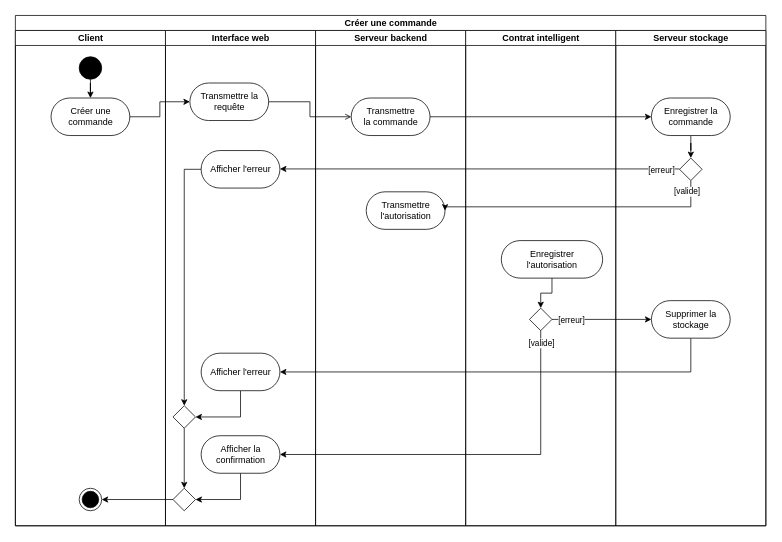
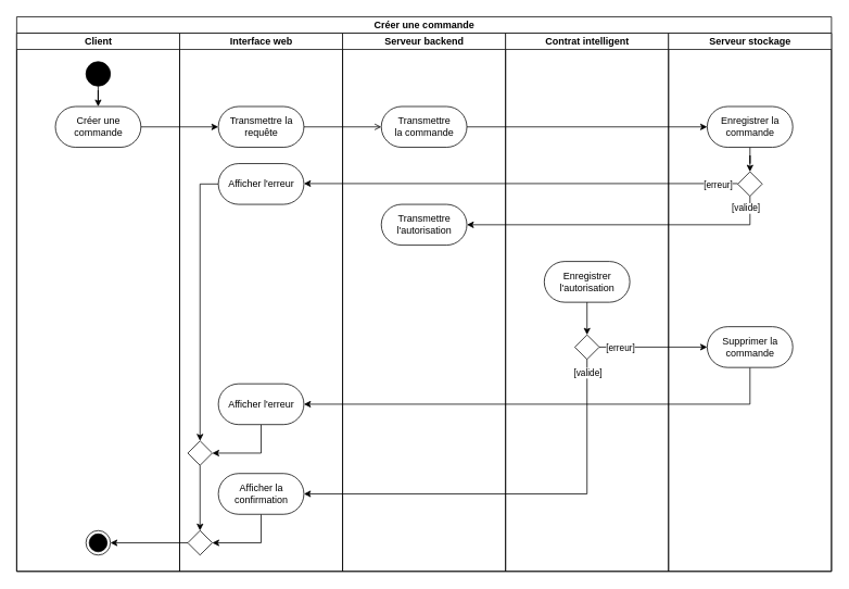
- <mxCell id="18" value="Transmettre la&lt;br&gt;requête" style="html=1;dashed=0;whitespace=wrap;shape=mxgraph.dfd.start" vertex="1" parent="8"><mxGeometry x="32.5" y="70" width="105" height="50" as="geometry" /></mxCell>
+ <mxCell id="18" value="Transmettre la&lt;br&gt;requête" style="html=1;dashed=0;whitespace=wrap;shape=mxgraph.dfd.start" vertex="1" parent="8"><mxGeometry x="47.5" y="90" width="105" height="50" as="geometry" /></mxCell>
- <mxCell id="21" value="Transmettre &lt;br&gt;l'autorisation" style="html=1;dashed=0;whitespace=wrap;shape=mxgraph.dfd.start" parent="19" vertex="1"><mxGeometry x="67.5" y="215" width="105" height="50" as="geometry" /></mxCell>
+ <mxCell id="21" value="Transmettre &lt;br&gt;l'autorisation" style="html=1;dashed=0;whitespace=wrap;shape=mxgraph.dfd.start" parent="19" vertex="1"><mxGeometry x="47.5" y="210" width="105" height="50" as="geometry" /></mxCell>
- <mxCell id="23" value="Enregistrer&lt;br&gt;l'autorisation" style="html=1;dashed=0;whitespace=wrap;shape=mxgraph.dfd.start" parent="22" vertex="1"><mxGeometry x="47.5" y="280" width="135" height="50" as="geometry" /></mxCell>
+ <mxCell id="23" value="Enregistrer&lt;br&gt;l'autorisation" style="html=1;dashed=0;whitespace=wrap;shape=mxgraph.dfd.start" parent="22" vertex="1"><mxGeometry x="47.5" y="280" width="105" height="50" as="geometry" /></mxCell>
- <mxCell id="38" value="Supprimer la&lt;br&gt;stockage" style="html=1;dashed=0;whitespace=wrap;shape=mxgraph.dfd.start" parent="36" vertex="1"><mxGeometry x="47.5" y="360" width="105" height="50" as="geometry" /></mxCell>
+ <mxCell id="38" value="Supprimer la&lt;br&gt;commande" style="html=1;dashed=0;whitespace=wrap;shape=mxgraph.dfd.start" parent="36" vertex="1"><mxGeometry x="47.5" y="360" width="105" height="50" as="geometry" /></mxCell>
